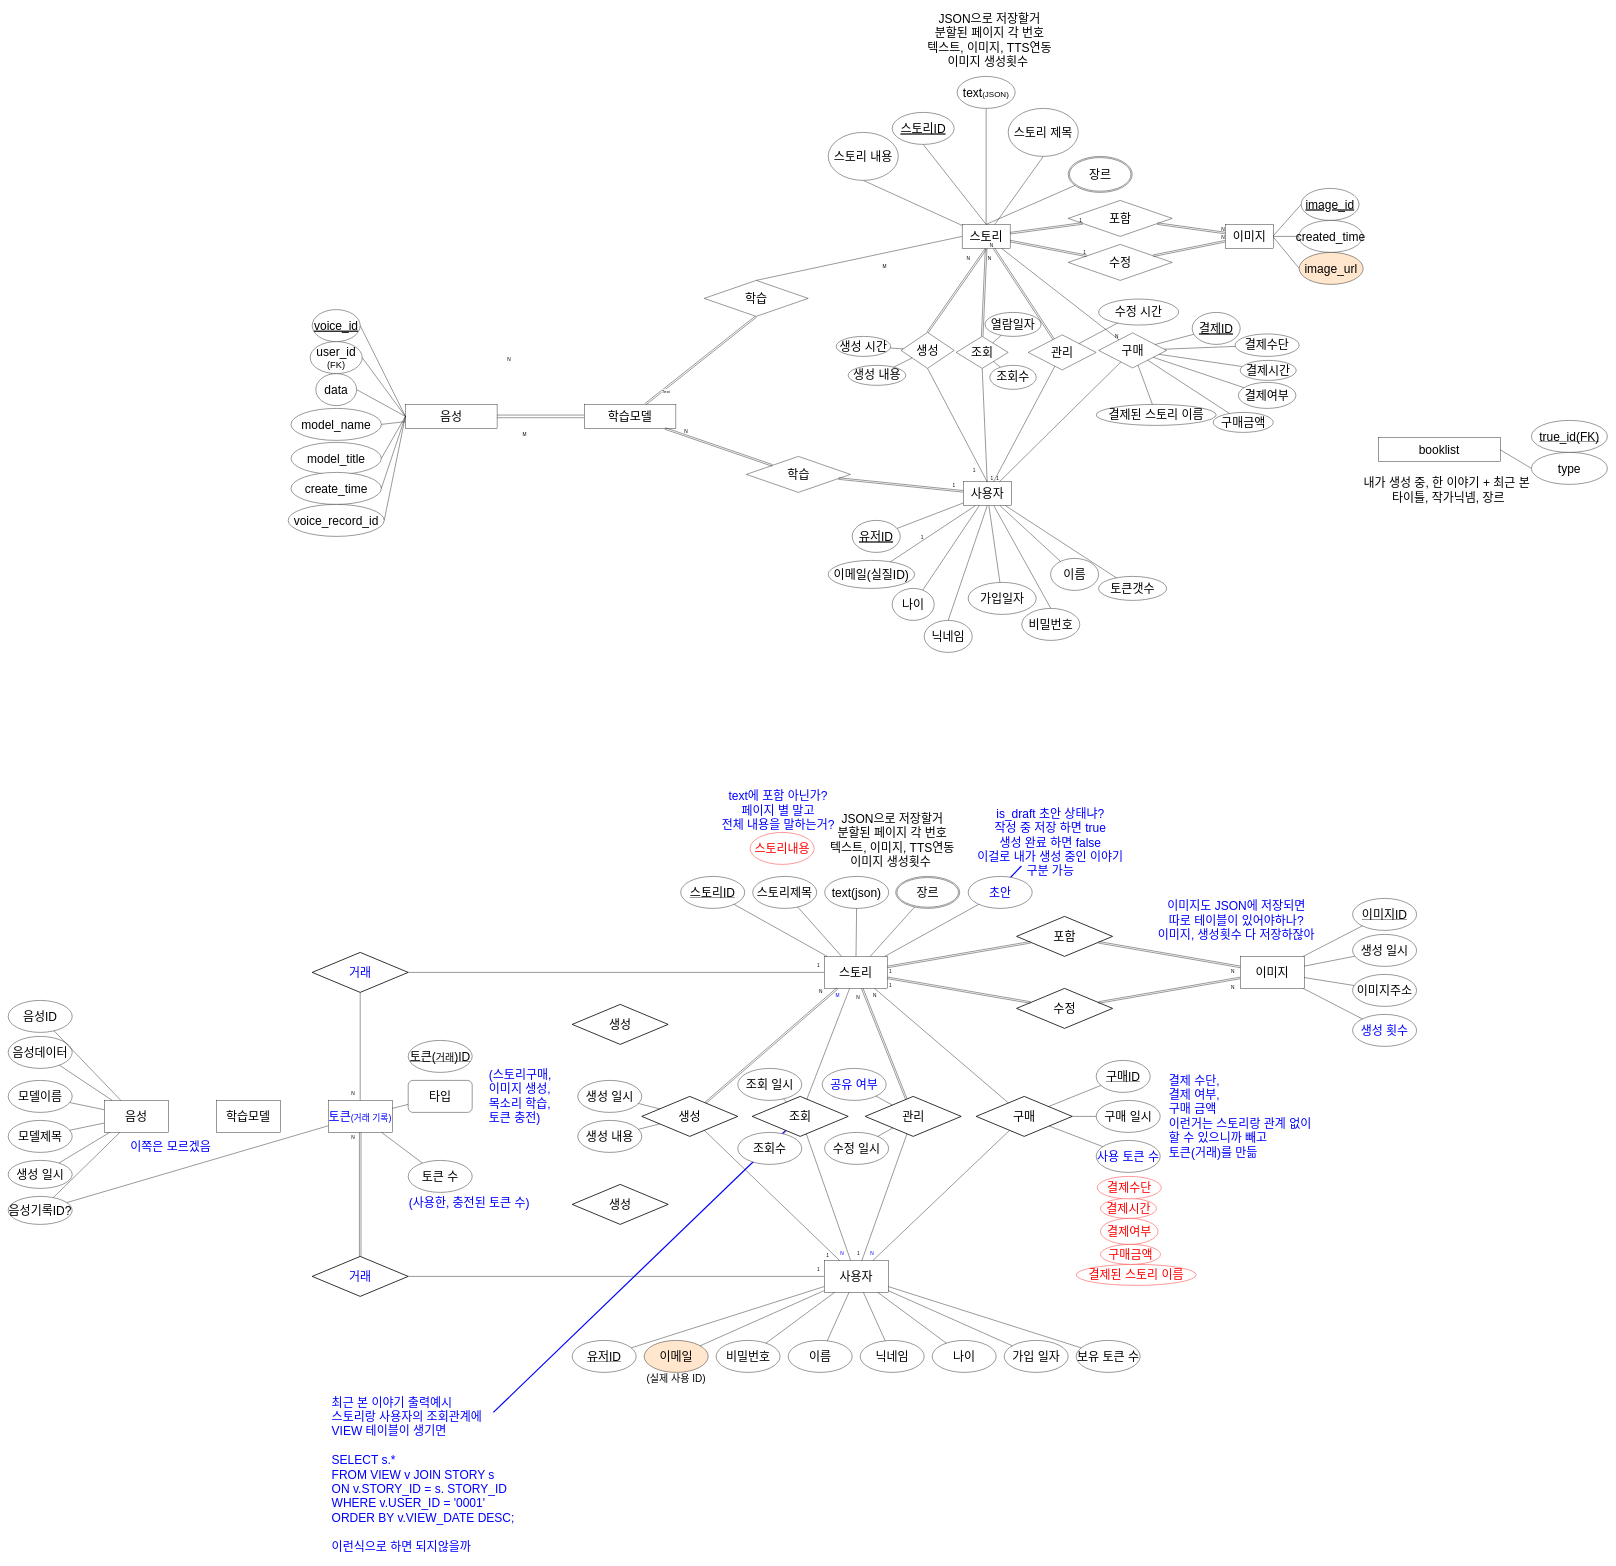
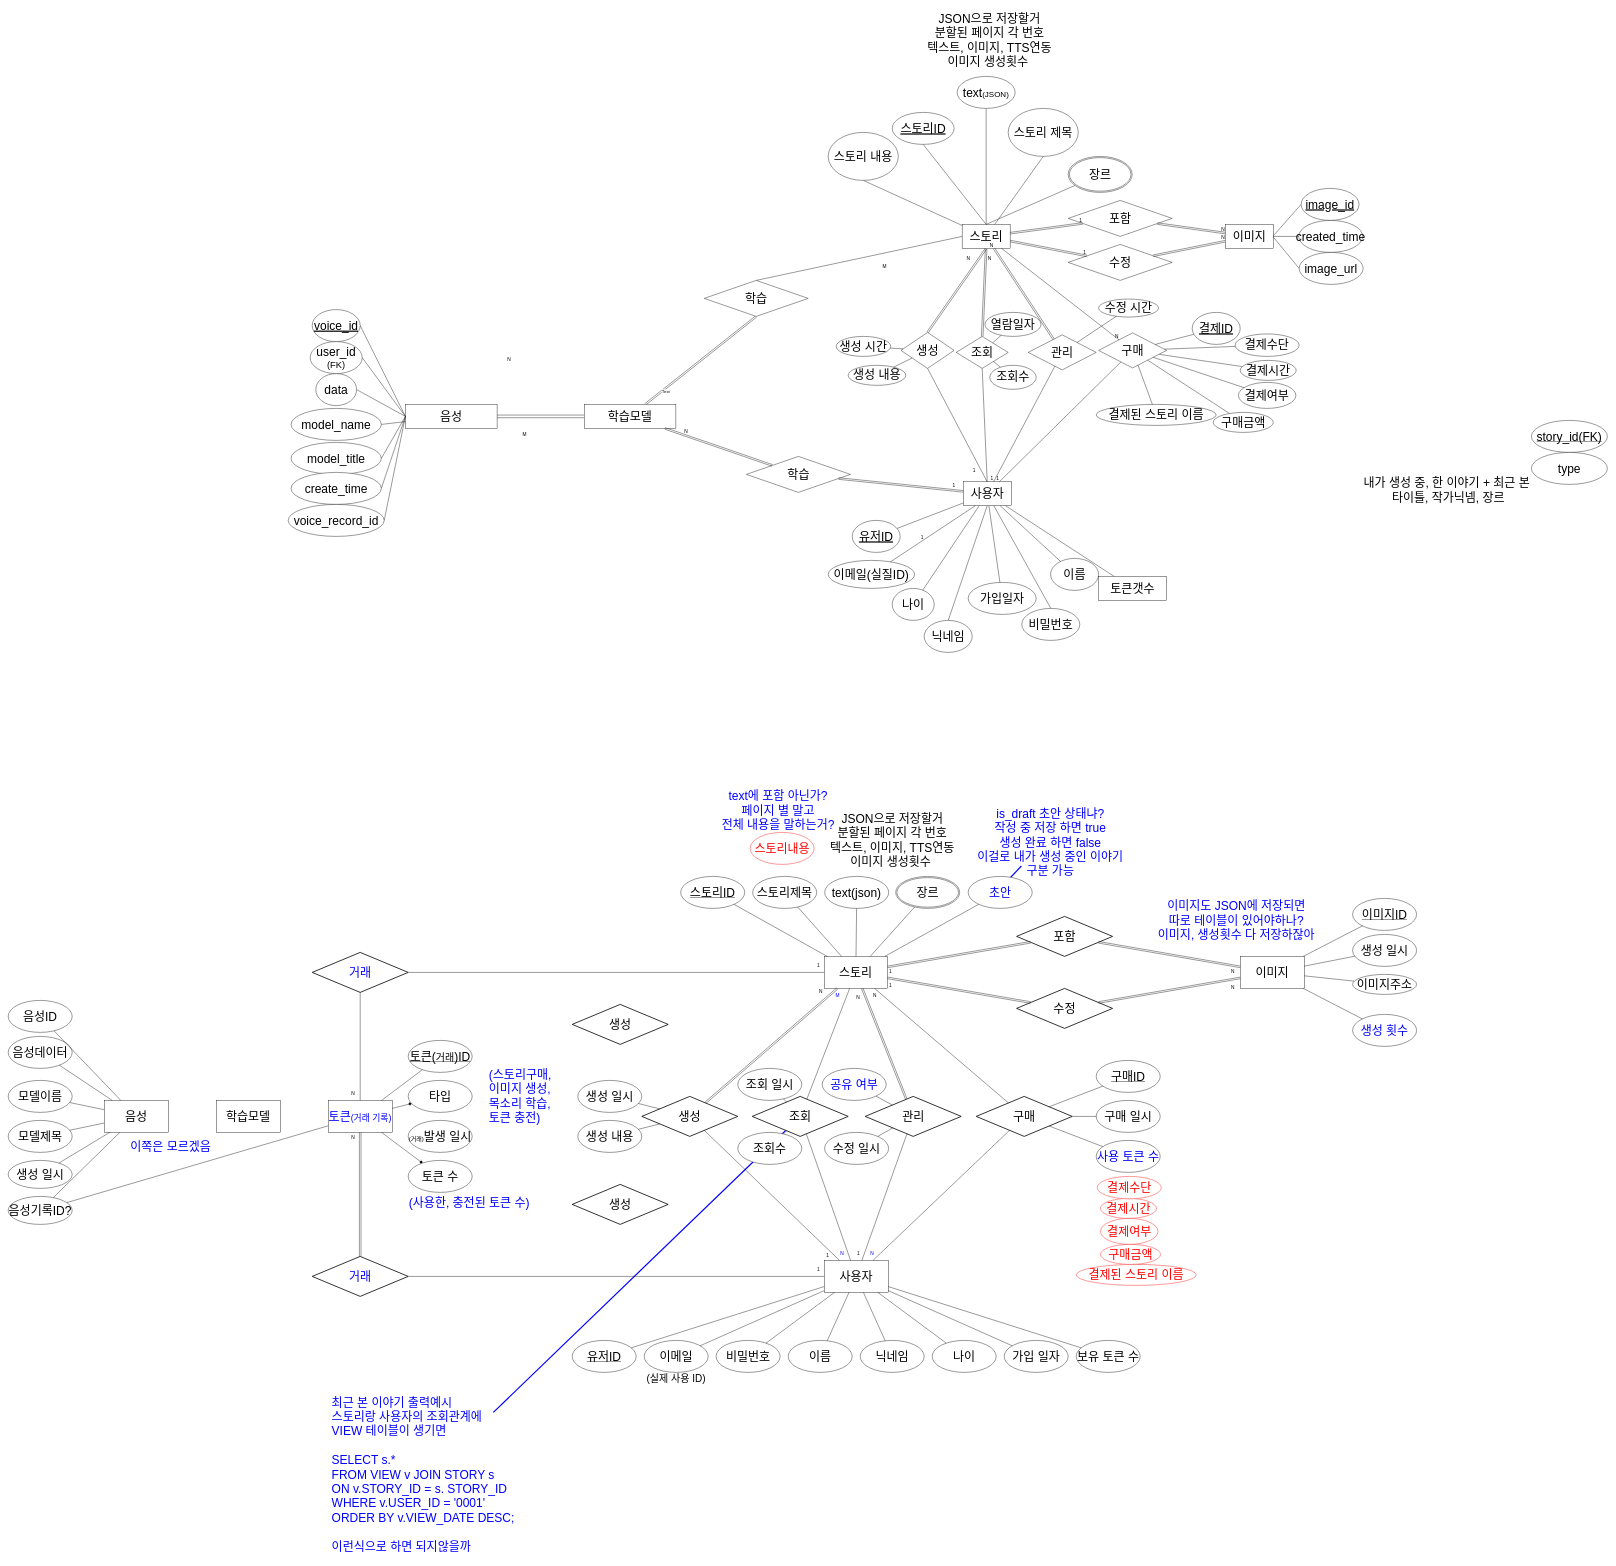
- <mxCell id="55" value="&lt;span style=&quot;font-size: 30px;&quot;&gt;image_url&lt;/span&gt;" style="ellipse;whiteSpace=wrap;html=1;fillColor=#ffe6cc;" parent="1" vertex="1"><mxGeometry x="3247.39" y="630" width="160" height="80" as="geometry" /></mxCell>
+ <mxCell id="55" value="&lt;span style=&quot;font-size: 30px;&quot;&gt;image_url&lt;/span&gt;" style="ellipse;whiteSpace=wrap;html=1;" parent="1" vertex="1"><mxGeometry x="3247.39" y="630" width="160" height="80" as="geometry" /></mxCell>
- <mxCell id="70" value="&lt;span style=&quot;font-size: 30px;&quot;&gt;수정 시간&lt;/span&gt;" style="ellipse;whiteSpace=wrap;html=1;" parent="1" vertex="1"><mxGeometry x="2746" y="746.64" width="200" height="65" as="geometry" /></mxCell>
+ <mxCell id="70" value="&lt;span style=&quot;font-size: 30px;&quot;&gt;수정 시간&lt;/span&gt;" style="ellipse;whiteSpace=wrap;html=1;" parent="1" vertex="1"><mxGeometry x="2746" y="746.64" width="149.86" height="45" as="geometry" /></mxCell>
- <mxCell id="27" value="&lt;span style=&quot;font-size: 30px;&quot;&gt;true_id(FK)&lt;/span&gt;" style="ellipse;whiteSpace=wrap;html=1;fontStyle=4" parent="1" vertex="1"><mxGeometry x="3828" y="1050" width="190" height="80" as="geometry" /></mxCell>
+ <mxCell id="27" value="&lt;span style=&quot;font-size: 30px;&quot;&gt;story_id(FK)&lt;/span&gt;" style="ellipse;whiteSpace=wrap;html=1;fontStyle=4" parent="1" vertex="1"><mxGeometry x="3828" y="1050" width="190" height="80" as="geometry" /></mxCell>
- <mxCell id="25" value="&lt;div&gt;&lt;span style=&quot;font-size: 30px; background-color: transparent; color: light-dark(rgb(0, 0, 0), rgb(255, 255, 255));&quot;&gt;booklist&lt;/span&gt;&lt;/div&gt;" style="rounded=0;whiteSpace=wrap;html=1;" parent="1" vertex="1"><mxGeometry x="3445.24" y="1093.5" width="305" height="60" as="geometry" /></mxCell>
- <mxCell id="28" style="rounded=0;orthogonalLoop=1;jettySize=auto;html=1;exitX=0;exitY=0.5;exitDx=0;exitDy=0;entryX=1;entryY=0.5;entryDx=0;entryDy=0;endArrow=none;startFill=0;" parent="1" source="29" target="25" edge="1"><mxGeometry relative="1" as="geometry" /></mxCell>
- <mxCell id="96" value="&lt;font style=&quot;font-size: 30px;&quot;&gt;토큰갯수&lt;/font&gt;" style="ellipse;whiteSpace=wrap;html=1;align=center;" parent="1" vertex="1"><mxGeometry x="2746" y="1440" width="170" height="60" as="geometry" /></mxCell>
+ <mxCell id="96" value="&lt;font style=&quot;font-size: 30px;&quot;&gt;토큰갯수&lt;/font&gt;" style="whiteSpace=wrap;html=1;align=center;rounded=0;" parent="1" vertex="1"><mxGeometry x="2746" y="1440" width="170" height="60" as="geometry" /></mxCell>
- <mxCell id="213" value="&lt;span style=&quot;font-size: 30px;&quot;&gt;이미지주소&lt;/span&gt;" style="ellipse;whiteSpace=wrap;html=1;align=center;" vertex="1" parent="1"><mxGeometry x="3381" y="2435" width="160" height="80" as="geometry" /></mxCell>
+ <mxCell id="213" value="&lt;span style=&quot;font-size: 30px;&quot;&gt;이미지주소&lt;/span&gt;" style="ellipse;whiteSpace=wrap;html=1;align=center;" vertex="1" parent="1"><mxGeometry x="3381" y="2435" width="160" height="50" as="geometry" /></mxCell>
- <mxCell id="221" value="&lt;font style=&quot;font-size: 30px;&quot;&gt;구매ID&lt;/font&gt;" style="ellipse;whiteSpace=wrap;html=1;align=center;fontStyle=4" vertex="1" parent="1"><mxGeometry x="2740" y="2650" width="135" height="80" as="geometry" /></mxCell>
+ <mxCell id="221" value="&lt;font style=&quot;font-size: 30px;&quot;&gt;구매ID&lt;/font&gt;" style="ellipse;whiteSpace=wrap;html=1;align=center;fontStyle=4" vertex="1" parent="1"><mxGeometry x="2740" y="2650" width="160" height="80" as="geometry" /></mxCell>
+ <mxCell id="237" value="" style="endArrow=none;html=1;rounded=0;" edge="1" parent="1" source="235" target="236"><mxGeometry relative="1" as="geometry"><mxPoint x="1230" y="2470.5" as="sourcePoint" /><mxPoint x="1390" y="2470.5" as="targetPoint" /></mxGeometry></mxCell>
- <mxCell id="244" value="&lt;font style=&quot;font-size: 30px;&quot;&gt;타입&lt;/font&gt;" style="whiteSpace=wrap;html=1;align=center;fontStyle=0;rounded=1;" vertex="1" parent="1"><mxGeometry x="1020" y="2700" width="160" height="80" as="geometry" /></mxCell>
+ <mxCell id="244" value="&lt;font style=&quot;font-size: 30px;&quot;&gt;타입&lt;/font&gt;" style="ellipse;whiteSpace=wrap;html=1;align=center;fontStyle=0" vertex="1" parent="1"><mxGeometry x="1020" y="2700" width="160" height="80" as="geometry" /></mxCell>
- <mxCell id="238" value="" style="endArrow=none;html=1;rounded=0;" edge="1" parent="1" source="235" target="244"><mxGeometry relative="1" as="geometry"><mxPoint x="1200" y="2500.5" as="sourcePoint" /><mxPoint x="1303" y="2448.5" as="targetPoint" /></mxGeometry></mxCell>
+ <mxCell id="238" value="" style="endArrow=diamond;html=1;rounded=0;" edge="1" parent="1" source="235" target="244"><mxGeometry relative="1" as="geometry"><mxPoint x="1200" y="2500.5" as="sourcePoint" /><mxPoint x="1303" y="2448.5" as="targetPoint" /></mxGeometry></mxCell>
- <mxCell id="256" value="&lt;span style=&quot;font-size: 30px;&quot;&gt;결제 수단,&lt;/span&gt;&lt;div&gt;&lt;span style=&quot;font-size: 30px;&quot;&gt;결제 여부,&lt;/span&gt;&lt;/div&gt;&lt;div&gt;&lt;span style=&quot;font-size: 30px;&quot;&gt;구매 금액&amp;nbsp;&lt;/span&gt;&lt;/div&gt;&lt;div&gt;&lt;span style=&quot;font-size: 30px;&quot;&gt;이런거는 스토리랑 관계 없이&lt;/span&gt;&lt;/div&gt;&lt;div&gt;&lt;span style=&quot;font-size: 30px;&quot;&gt;할 수 있으니까 빼고&lt;/span&gt;&lt;/div&gt;&lt;div&gt;&lt;span style=&quot;font-size: 30px;&quot;&gt;토큰(거래)를 만듦&lt;/span&gt;&lt;/div&gt;" style="text;html=1;align=left;verticalAlign=middle;resizable=0;points=[];autosize=1;strokeColor=none;fillColor=none;fontColor=#0000FF;" vertex="1" parent="1"><mxGeometry x="2920" y="2675" width="380" height="230" as="geometry" /></mxCell>
+ <mxCell id="239" value="&lt;font style=&quot;font-size: 15px;&quot;&gt;&lt;font style=&quot;&quot;&gt;(&lt;/font&gt;&lt;font style=&quot;&quot;&gt;거래&lt;/font&gt;&lt;font style=&quot;&quot;&gt;)&lt;/font&gt;&lt;/font&gt;&lt;font style=&quot;font-size: 30px;&quot;&gt;발생 일시&lt;/font&gt;" style="ellipse;whiteSpace=wrap;html=1;align=center;fontStyle=0" vertex="1" parent="1"><mxGeometry x="1020" y="2800" width="160" height="80" as="geometry" /></mxCell>
- <mxCell id="241" value="" style="endArrow=none;html=1;rounded=0;" edge="1" parent="1" source="235" target="242"><mxGeometry relative="1" as="geometry"><mxPoint x="1200" y="2573.5" as="sourcePoint" /><mxPoint x="1299" y="2614.5" as="targetPoint" /></mxGeometry></mxCell>
+ <mxCell id="241" value="" style="endArrow=diamond;html=1;rounded=0;" edge="1" parent="1" source="235" target="242"><mxGeometry relative="1" as="geometry"><mxPoint x="1200" y="2573.5" as="sourcePoint" /><mxPoint x="1299" y="2614.5" as="targetPoint" /></mxGeometry></mxCell>
- <mxCell id="153" value="&lt;font style=&quot;font-size: 30px;&quot;&gt;이메일&lt;/font&gt;" style="ellipse;whiteSpace=wrap;html=1;align=center;fillColor=#ffe6cc;" vertex="1" parent="152"><mxGeometry width="160" height="80" as="geometry" /></mxCell>
+ <mxCell id="153" value="&lt;font style=&quot;font-size: 30px;&quot;&gt;이메일&lt;/font&gt;" style="ellipse;whiteSpace=wrap;html=1;align=center;" vertex="1" parent="152"><mxGeometry width="160" height="80" as="geometry" /></mxCell>
